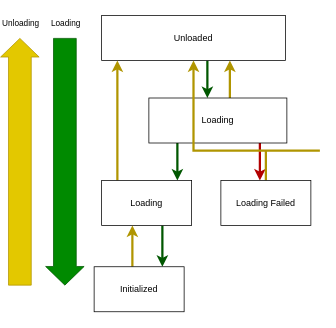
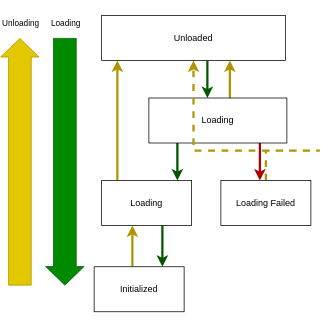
- <mxCell id="11" style="edgeStyle=orthogonalEdgeStyle;rounded=0;orthogonalLoop=1;jettySize=auto;html=1;strokeWidth=3;fillColor=#e3c800;strokeColor=#B09500;" edge="1" parent="1" source="12" target="3"><mxGeometry relative="1" as="geometry"><Array as="points"><mxPoint x="420" y="200" /><mxPoint x="420" y="200" /></Array></mxGeometry></mxCell>
+ <mxCell id="11" style="edgeStyle=orthogonalEdgeStyle;rounded=0;orthogonalLoop=1;jettySize=auto;html=1;strokeWidth=3;fillColor=#e3c800;strokeColor=#B09500;dashed=1;" edge="1" parent="1" source="12" target="3"><mxGeometry relative="1" as="geometry"><Array as="points"><mxPoint x="420" y="200" /><mxPoint x="420" y="200" /></Array></mxGeometry></mxCell>
